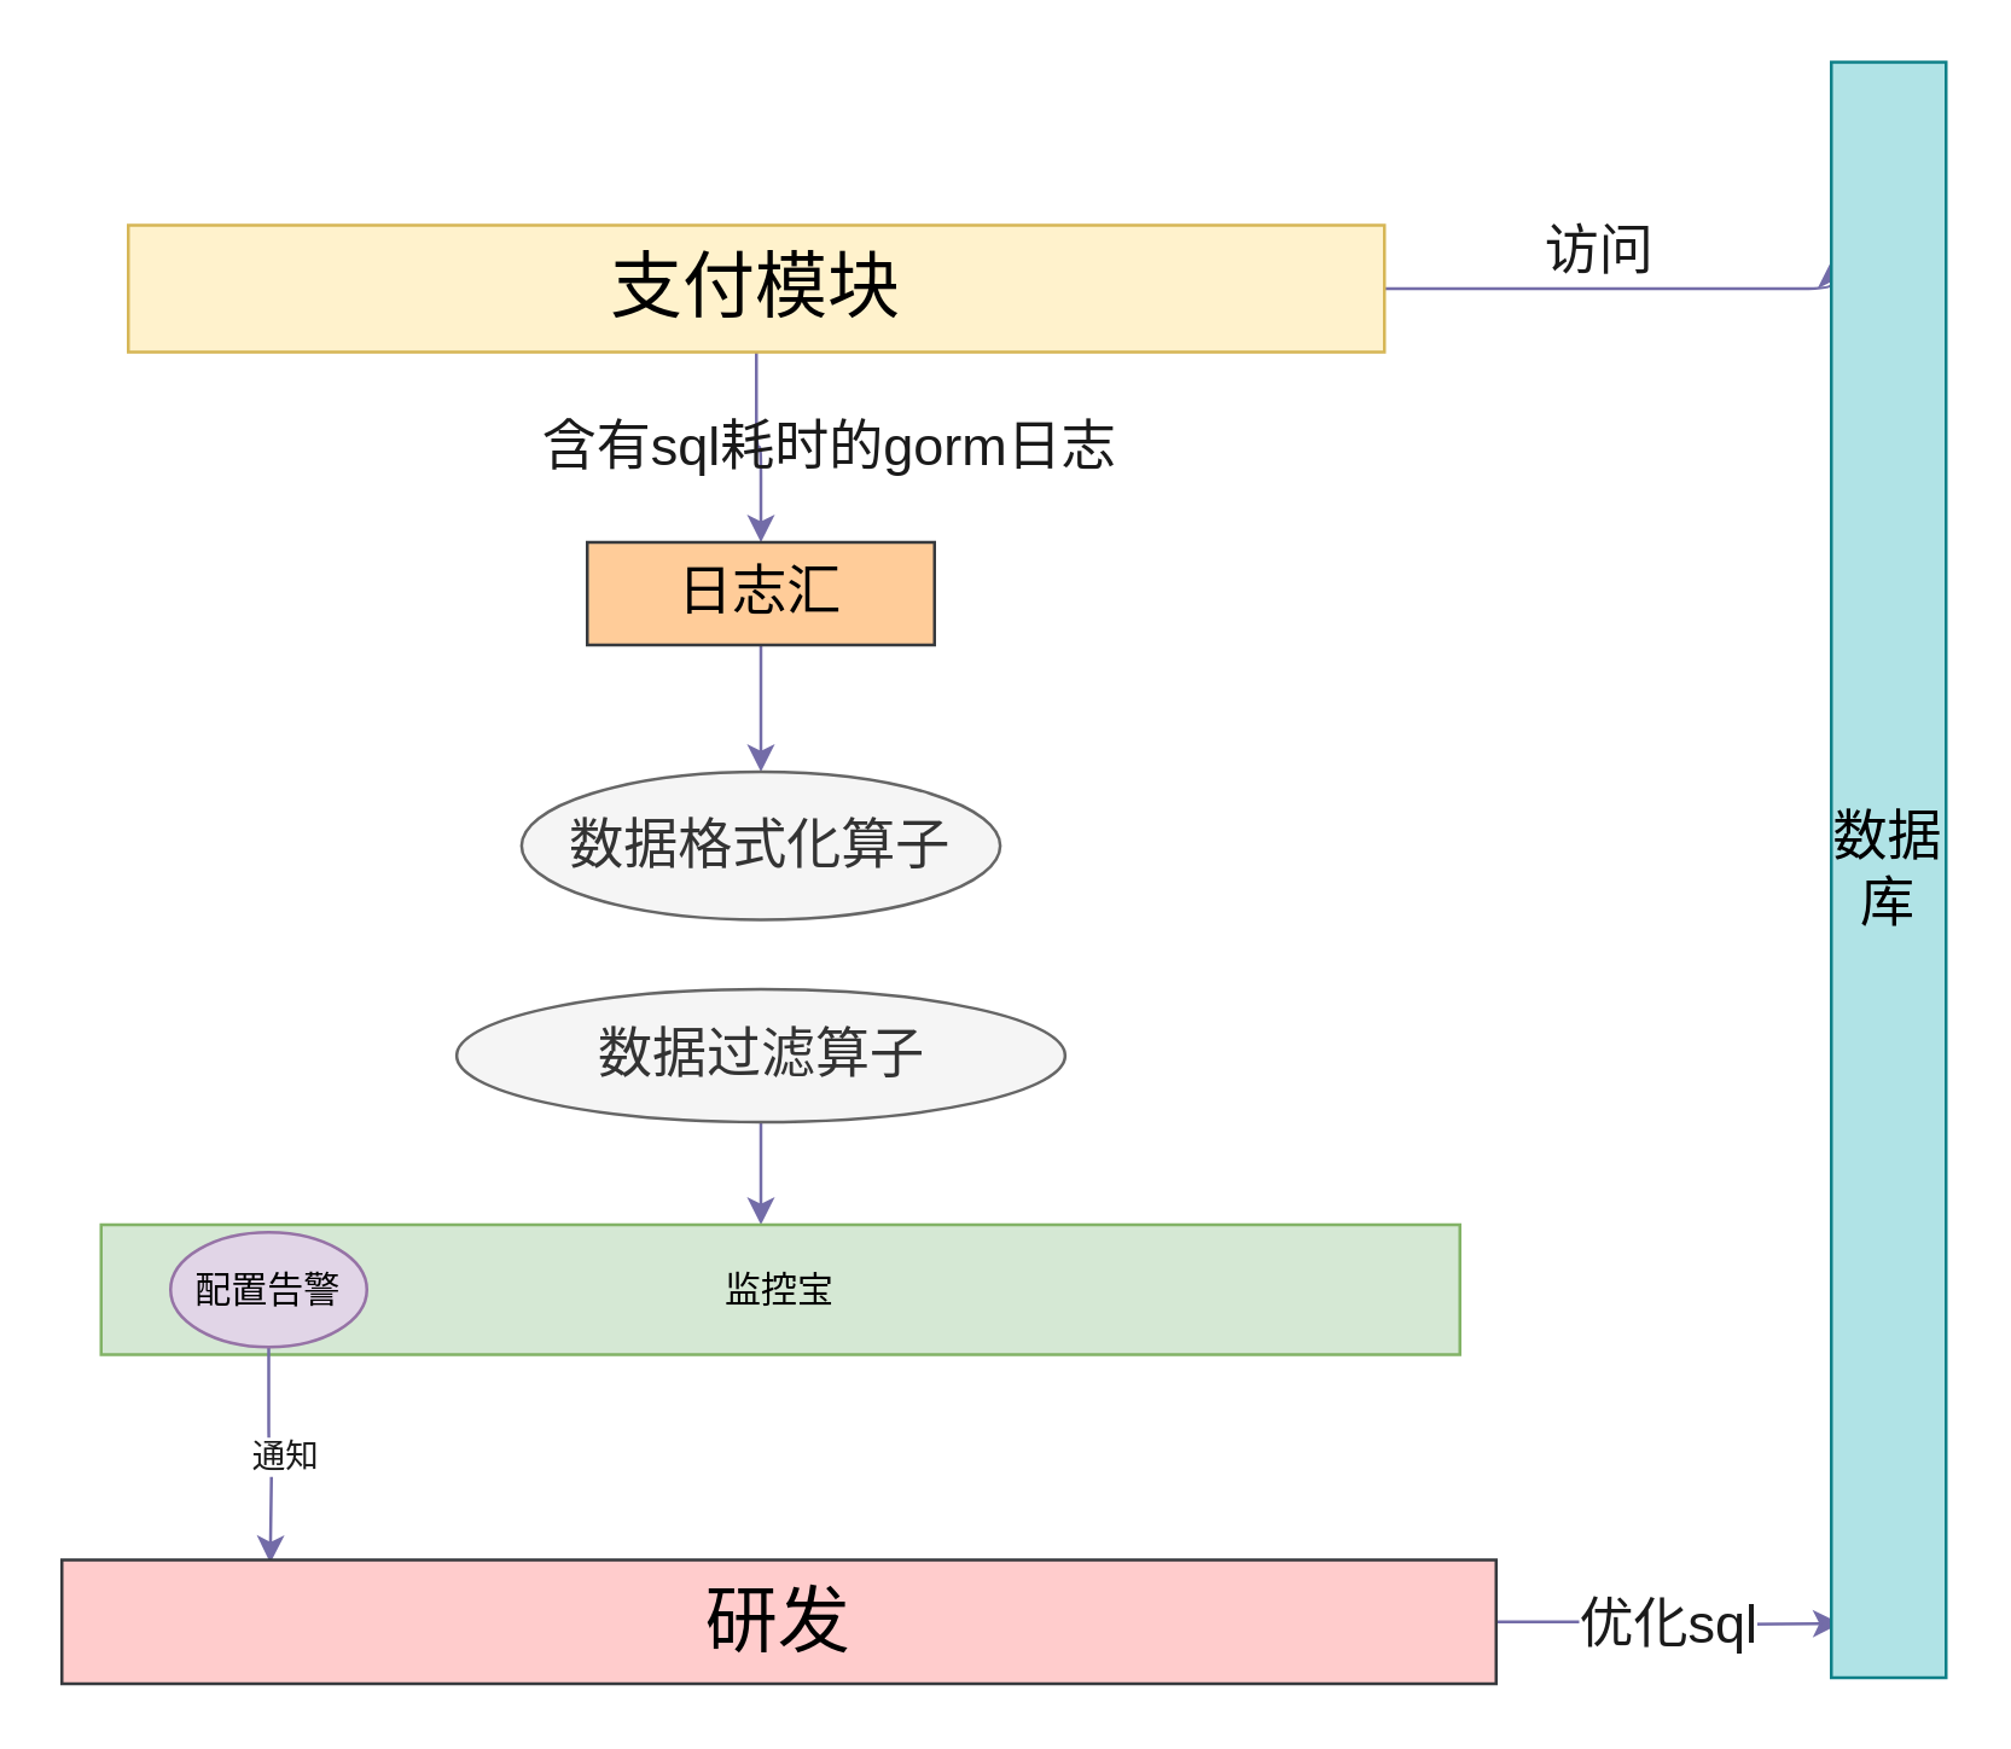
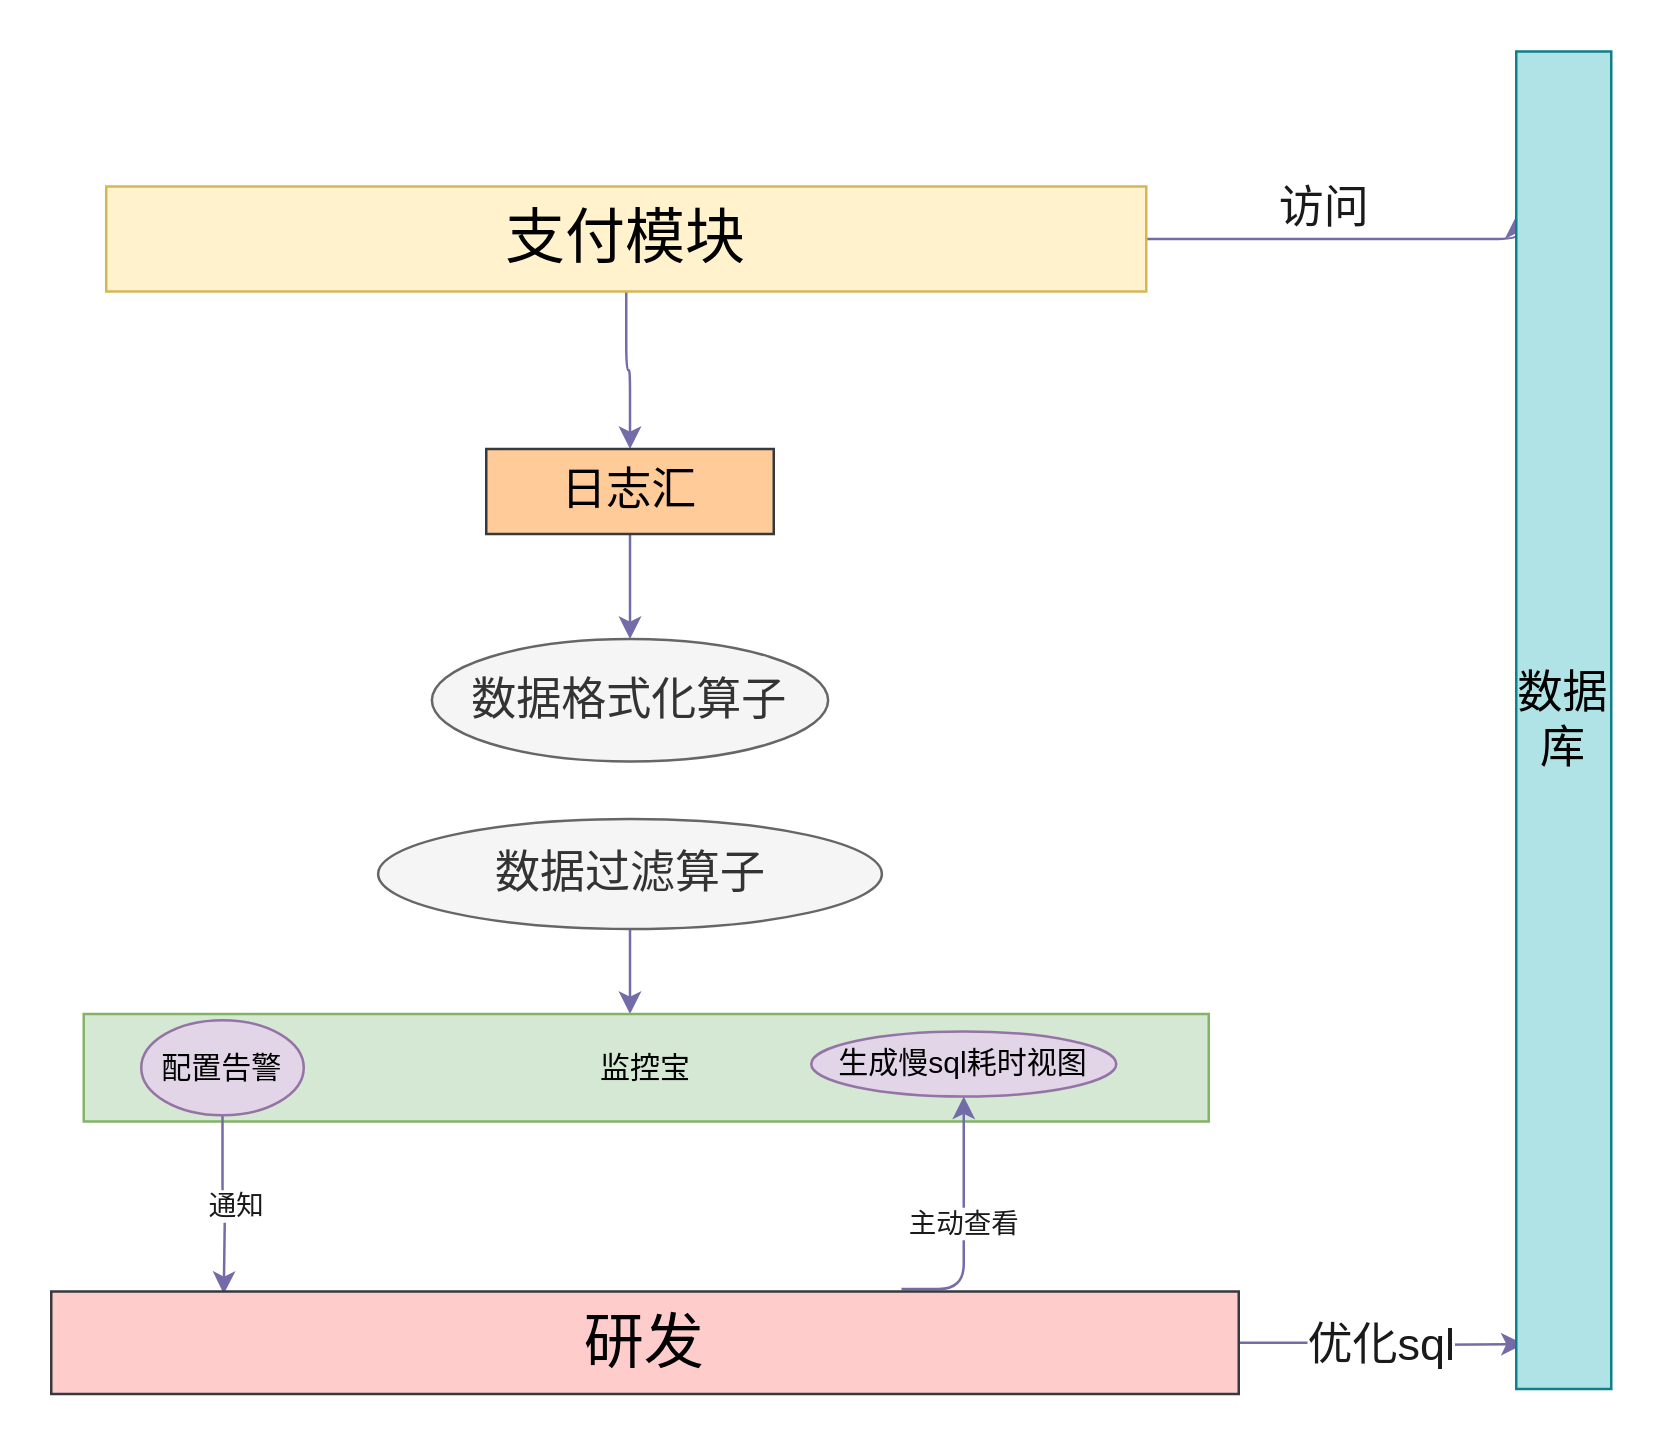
- <mxCell id="8" value="&lt;font style=&quot;font-size: 18px&quot;&gt;含有sql耗时的gorm日志&lt;/font&gt;" style="text;html=1;strokeColor=none;fillColor=none;align=center;verticalAlign=middle;whiteSpace=wrap;fontColor=#1A1A1A;" vertex="1" parent="1"><mxGeometry x="162" y="139" width="225" height="17" as="geometry" /></mxCell>
+ <mxCell id="15" value="生成慢sql耗时视图" style="ellipse;whiteSpace=wrap;html=1;fillColor=#e1d5e7;strokeColor=#9673a6;" vertex="1" parent="1"><mxGeometry x="324" y="412" width="122" height="26" as="geometry" /></mxCell>
+ <mxCell id="16" value="主动查看" style="edgeStyle=orthogonalEdgeStyle;orthogonalLoop=1;jettySize=auto;html=1;exitX=0.716;exitY=-0.025;exitDx=0;exitDy=0;exitPerimeter=0;strokeColor=#736CA8;fontColor=#1A1A1A;" edge="1" parent="1" source="18" target="15"><mxGeometry relative="1" as="geometry"><Array as="points"><mxPoint x="385" y="515" /></Array></mxGeometry></mxCell>
